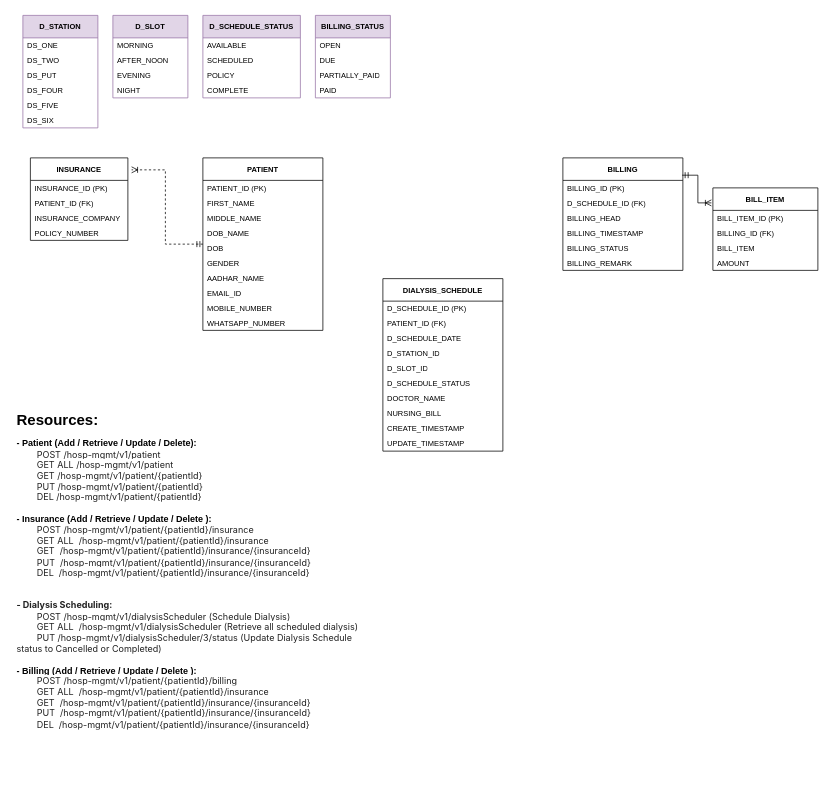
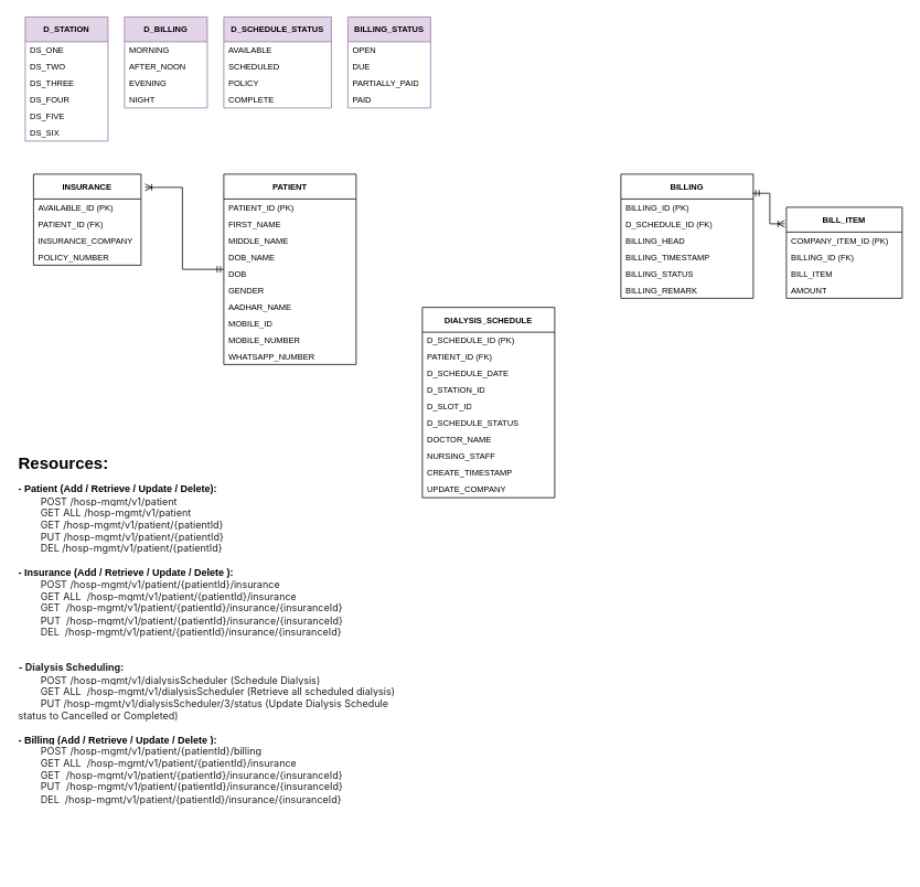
- <mxCell id="47" value="&lt;b&gt;D_SLOT&lt;/b&gt;" style="swimlane;fontStyle=0;childLayout=stackLayout;horizontal=1;startSize=30;horizontalStack=0;resizeParent=1;resizeParentMax=0;resizeLast=0;collapsible=1;marginBottom=0;whiteSpace=wrap;html=1;fontSize=10;fillColor=#e1d5e7;strokeColor=#9673a6;" vertex="1" parent="1"><mxGeometry x="150" y="20" width="100" height="110" as="geometry" /></mxCell>
+ <mxCell id="47" value="&lt;b&gt;D_BILLING&lt;/b&gt;" style="swimlane;fontStyle=0;childLayout=stackLayout;horizontal=1;startSize=30;horizontalStack=0;resizeParent=1;resizeParentMax=0;resizeLast=0;collapsible=1;marginBottom=0;whiteSpace=wrap;html=1;fontSize=10;fillColor=#e1d5e7;strokeColor=#9673a6;" vertex="1" parent="1"><mxGeometry x="150" y="20" width="100" height="110" as="geometry" /></mxCell>
- <mxCell id="55" value="DS_PUT" style="text;strokeColor=none;fillColor=none;align=left;verticalAlign=middle;spacingLeft=4;spacingRight=4;overflow=hidden;points=[[0,0.5],[1,0.5]];portConstraint=eastwest;rotatable=0;whiteSpace=wrap;html=1;fontSize=10;" vertex="1" parent="52"><mxGeometry y="70" width="100" height="20" as="geometry" /></mxCell>
+ <mxCell id="55" value="DS_THREE" style="text;strokeColor=none;fillColor=none;align=left;verticalAlign=middle;spacingLeft=4;spacingRight=4;overflow=hidden;points=[[0,0.5],[1,0.5]];portConstraint=eastwest;rotatable=0;whiteSpace=wrap;html=1;fontSize=10;" vertex="1" parent="52"><mxGeometry y="70" width="100" height="20" as="geometry" /></mxCell>
- <mxCell id="60" value="INSURANCE_ID (PK)" style="text;strokeColor=none;fillColor=none;align=left;verticalAlign=middle;spacingLeft=4;spacingRight=4;overflow=hidden;points=[[0,0.5],[1,0.5]];portConstraint=eastwest;rotatable=0;whiteSpace=wrap;html=1;fontSize=10;" vertex="1" parent="59"><mxGeometry y="30" width="130" height="20" as="geometry" /></mxCell>
+ <mxCell id="60" value="AVAILABLE_ID (PK)" style="text;strokeColor=none;fillColor=none;align=left;verticalAlign=middle;spacingLeft=4;spacingRight=4;overflow=hidden;points=[[0,0.5],[1,0.5]];portConstraint=eastwest;rotatable=0;whiteSpace=wrap;html=1;fontSize=10;" vertex="1" parent="59"><mxGeometry y="30" width="130" height="20" as="geometry" /></mxCell>
- <mxCell id="64" style="edgeStyle=orthogonalEdgeStyle;rounded=0;orthogonalLoop=1;jettySize=auto;html=1;startArrow=ERmandOne;startFill=0;endArrow=ERoneToMany;endFill=0;entryX=1.038;entryY=0.145;entryDx=0;entryDy=0;entryPerimeter=0;dashed=1;" edge="1" parent="1" source="20" target="59"><mxGeometry relative="1" as="geometry"><mxPoint x="670" y="40" as="targetPoint" /></mxGeometry></mxCell>
+ <mxCell id="64" style="edgeStyle=orthogonalEdgeStyle;rounded=0;orthogonalLoop=1;jettySize=auto;html=1;startArrow=ERmandOne;startFill=0;endArrow=ERoneToMany;endFill=0;entryX=1.038;entryY=0.145;entryDx=0;entryDy=0;entryPerimeter=0;" edge="1" parent="1" source="20" target="59"><mxGeometry relative="1" as="geometry"><mxPoint x="670" y="40" as="targetPoint" /></mxGeometry></mxCell>
- <mxCell id="32" value="BILL_ITEM_ID (PK)" style="text;strokeColor=none;fillColor=none;align=left;verticalAlign=middle;spacingLeft=4;spacingRight=4;overflow=hidden;points=[[0,0.5],[1,0.5]];portConstraint=eastwest;rotatable=0;whiteSpace=wrap;html=1;fontSize=10;" parent="31" vertex="1"><mxGeometry y="30" width="140" height="20" as="geometry" /></mxCell>
+ <mxCell id="32" value="COMPANY_ITEM_ID (PK)" style="text;strokeColor=none;fillColor=none;align=left;verticalAlign=middle;spacingLeft=4;spacingRight=4;overflow=hidden;points=[[0,0.5],[1,0.5]];portConstraint=eastwest;rotatable=0;whiteSpace=wrap;html=1;fontSize=10;" parent="31" vertex="1"><mxGeometry y="30" width="140" height="20" as="geometry" /></mxCell>
- <mxCell id="28" value="EMAIL_ID" style="text;strokeColor=none;fillColor=none;align=left;verticalAlign=middle;spacingLeft=4;spacingRight=4;overflow=hidden;points=[[0,0.5],[1,0.5]];portConstraint=eastwest;rotatable=0;whiteSpace=wrap;html=1;fontSize=10;" vertex="1" parent="20"><mxGeometry y="170" width="160" height="20" as="geometry" /></mxCell>
+ <mxCell id="28" value="MOBILE_ID" style="text;strokeColor=none;fillColor=none;align=left;verticalAlign=middle;spacingLeft=4;spacingRight=4;overflow=hidden;points=[[0,0.5],[1,0.5]];portConstraint=eastwest;rotatable=0;whiteSpace=wrap;html=1;fontSize=10;" vertex="1" parent="20"><mxGeometry y="170" width="160" height="20" as="geometry" /></mxCell>
- <mxCell id="17" value="NURSING_BILL&amp;nbsp;" style="text;strokeColor=none;fillColor=none;align=left;verticalAlign=middle;spacingLeft=4;spacingRight=4;overflow=hidden;points=[[0,0.5],[1,0.5]];portConstraint=eastwest;rotatable=0;whiteSpace=wrap;html=1;fontSize=10;" parent="9" vertex="1"><mxGeometry y="170" width="160" height="20" as="geometry" /></mxCell>
+ <mxCell id="17" value="NURSING_STAFF&amp;nbsp;" style="text;strokeColor=none;fillColor=none;align=left;verticalAlign=middle;spacingLeft=4;spacingRight=4;overflow=hidden;points=[[0,0.5],[1,0.5]];portConstraint=eastwest;rotatable=0;whiteSpace=wrap;html=1;fontSize=10;" parent="9" vertex="1"><mxGeometry y="170" width="160" height="20" as="geometry" /></mxCell>
- <mxCell id="19" value="UPDATE_TIMESTAMP" style="text;strokeColor=none;fillColor=none;align=left;verticalAlign=middle;spacingLeft=4;spacingRight=4;overflow=hidden;points=[[0,0.5],[1,0.5]];portConstraint=eastwest;rotatable=0;whiteSpace=wrap;html=1;fontSize=10;" parent="9" vertex="1"><mxGeometry y="210" width="160" height="20" as="geometry" /></mxCell>
+ <mxCell id="19" value="UPDATE_COMPANY" style="text;strokeColor=none;fillColor=none;align=left;verticalAlign=middle;spacingLeft=4;spacingRight=4;overflow=hidden;points=[[0,0.5],[1,0.5]];portConstraint=eastwest;rotatable=0;whiteSpace=wrap;html=1;fontSize=10;" parent="9" vertex="1"><mxGeometry y="210" width="160" height="20" as="geometry" /></mxCell>
